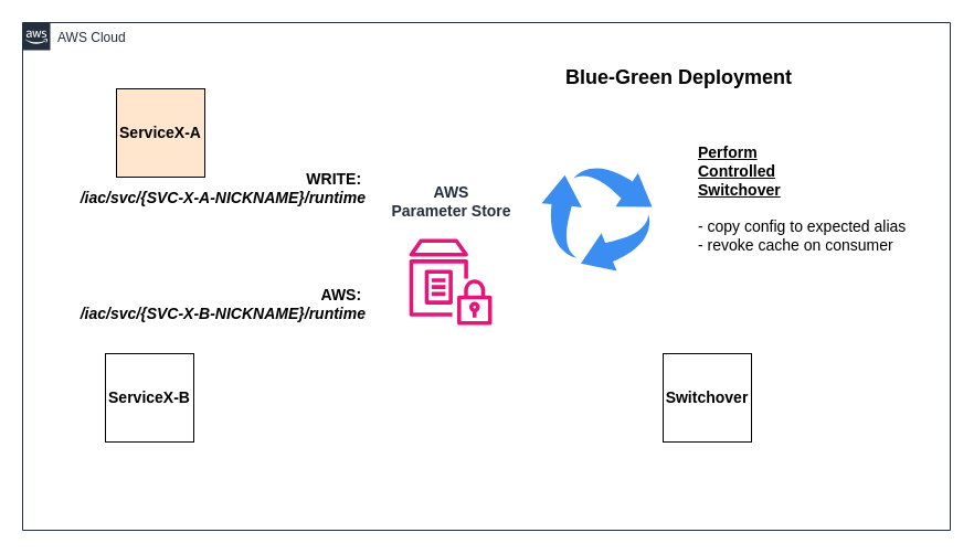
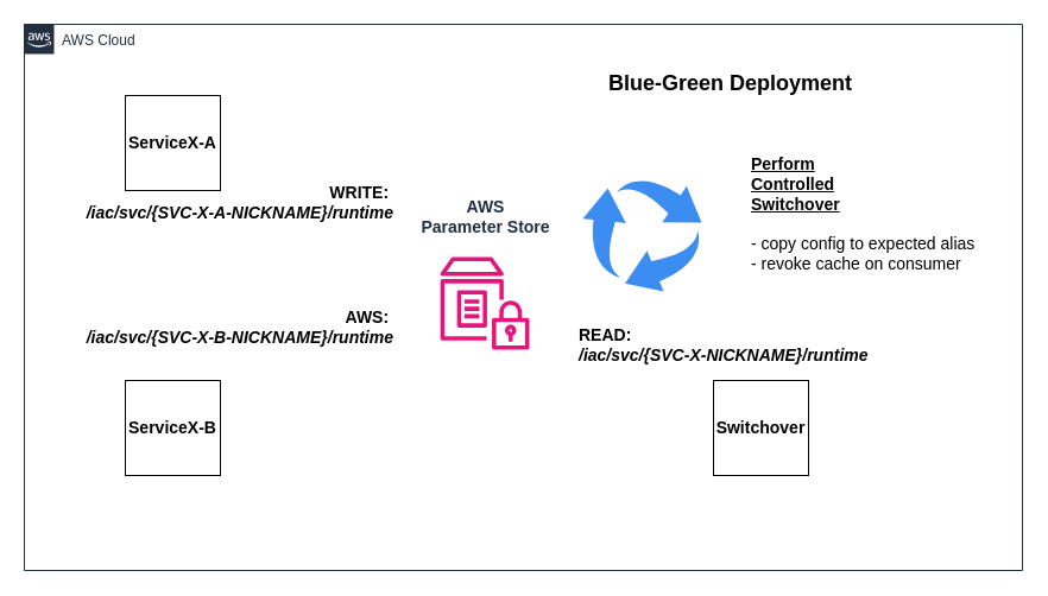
- <mxCell id="4" value="&lt;b&gt;&lt;font style=&quot;font-size: 14px;&quot;&gt;ServiceX-A&lt;/font&gt;&lt;/b&gt;" style="whiteSpace=wrap;html=1;aspect=fixed;fillColor=#ffe6cc;" vertex="1" parent="1"><mxGeometry x="105" y="80" width="80" height="80" as="geometry" /></mxCell>
+ <mxCell id="4" value="&lt;b&gt;&lt;font style=&quot;font-size: 14px;&quot;&gt;ServiceX-A&lt;/font&gt;&lt;/b&gt;" style="whiteSpace=wrap;html=1;aspect=fixed;" vertex="1" parent="1"><mxGeometry x="105" y="80" width="80" height="80" as="geometry" /></mxCell>
+ <mxCell id="8" value="&lt;blockquote style=&quot;margin: 0 0 0 40px; border: none; padding: 0px;&quot;&gt;&lt;b&gt;&lt;font style=&quot;font-size: 14px;&quot;&gt;READ:&amp;nbsp;&lt;/font&gt;&lt;/b&gt;&lt;/blockquote&gt;&lt;blockquote style=&quot;margin: 0 0 0 40px; border: none; padding: 0px;&quot;&gt;&lt;b&gt;&lt;font style=&quot;font-size: 14px;&quot;&gt;&lt;i&gt;/iac/svc/{&lt;/i&gt;&lt;/font&gt;&lt;/b&gt;&lt;b style=&quot;&quot;&gt;&lt;font style=&quot;font-size: 14px;&quot;&gt;&lt;i&gt;SVC-X-NICKNAME&lt;/i&gt;&lt;/font&gt;&lt;/b&gt;&lt;b&gt;&lt;font style=&quot;font-size: 14px;&quot;&gt;&lt;i&gt;}/runtime&lt;/i&gt;&lt;/font&gt;&lt;/b&gt;&lt;/blockquote&gt;" style="text;html=1;align=left;verticalAlign=middle;whiteSpace=wrap;rounded=0;strokeColor=none;" parent="1" vertex="1"><mxGeometry x="445" y="260" width="313.14" height="60" as="geometry" /></mxCell>
- <mxCell id="5" value="&lt;b&gt;&lt;font style=&quot;font-size: 14px;&quot;&gt;ServiceX-B&lt;/font&gt;&lt;/b&gt;" style="whiteSpace=wrap;html=1;aspect=fixed;" vertex="1" parent="1"><mxGeometry x="95" y="320" width="80" height="80" as="geometry" /></mxCell>
+ <mxCell id="5" value="&lt;b&gt;&lt;font style=&quot;font-size: 14px;&quot;&gt;ServiceX-B&lt;/font&gt;&lt;/b&gt;" style="whiteSpace=wrap;html=1;aspect=fixed;" vertex="1" parent="1"><mxGeometry x="105" y="320" width="80" height="80" as="geometry" /></mxCell>
